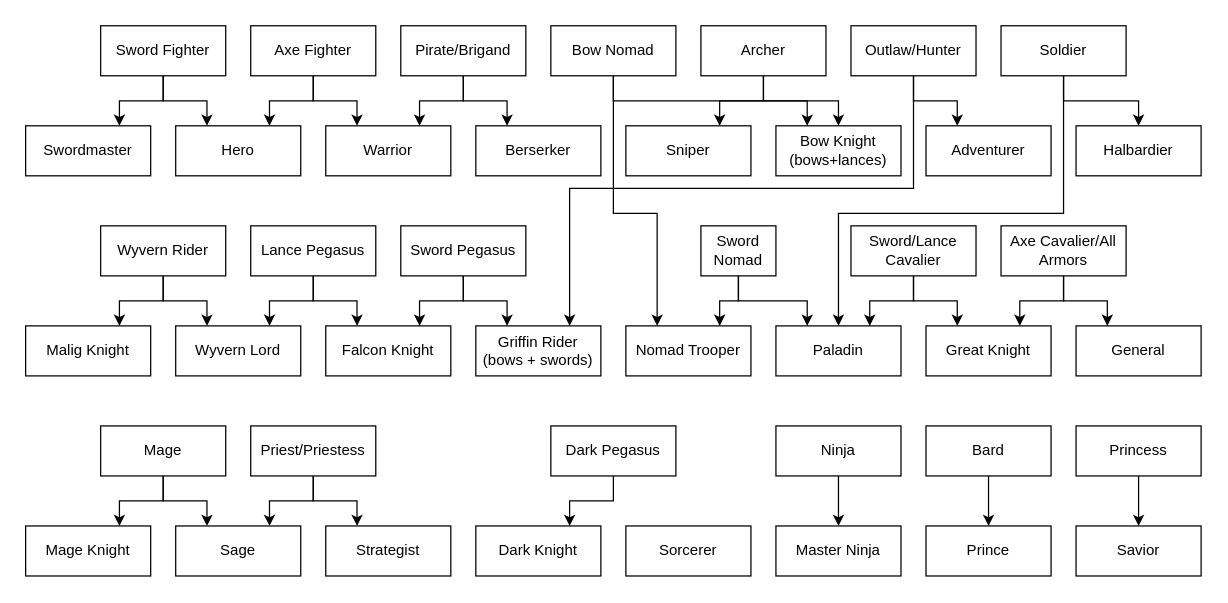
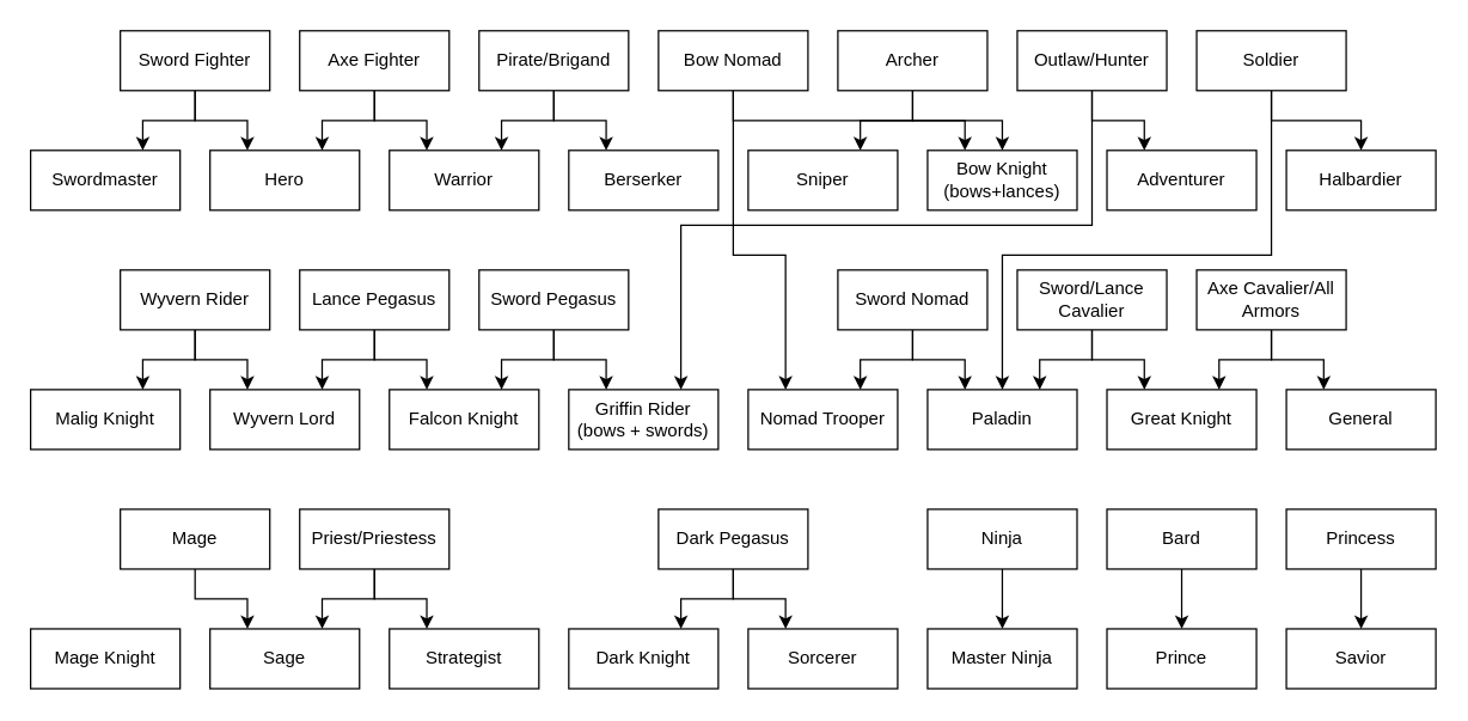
- <mxCell id="31" value="Sword Nomad" style="rounded=0;whiteSpace=wrap;html=1;" parent="1" vertex="1"><mxGeometry x="560" y="180" width="60" height="40" as="geometry" /></mxCell>
+ <mxCell id="31" value="Sword Nomad" style="rounded=0;whiteSpace=wrap;html=1;" parent="1" vertex="1"><mxGeometry x="560" y="180" width="100" height="40" as="geometry" /></mxCell>
- <mxCell id="50" style="edgeStyle=orthogonalEdgeStyle;rounded=0;orthogonalLoop=1;jettySize=auto;html=1;exitX=0.5;exitY=1;exitDx=0;exitDy=0;entryX=0.75;entryY=0;entryDx=0;entryDy=0;" parent="1" source="52" target="56" edge="1"><mxGeometry relative="1" as="geometry" /></mxCell>
+ <mxCell id="60" style="edgeStyle=orthogonalEdgeStyle;rounded=0;orthogonalLoop=1;jettySize=auto;html=1;exitX=0.5;exitY=1;exitDx=0;exitDy=0;entryX=0.25;entryY=0;entryDx=0;entryDy=0;" parent="1" source="61" target="63" edge="1"><mxGeometry relative="1" as="geometry" /></mxCell>
